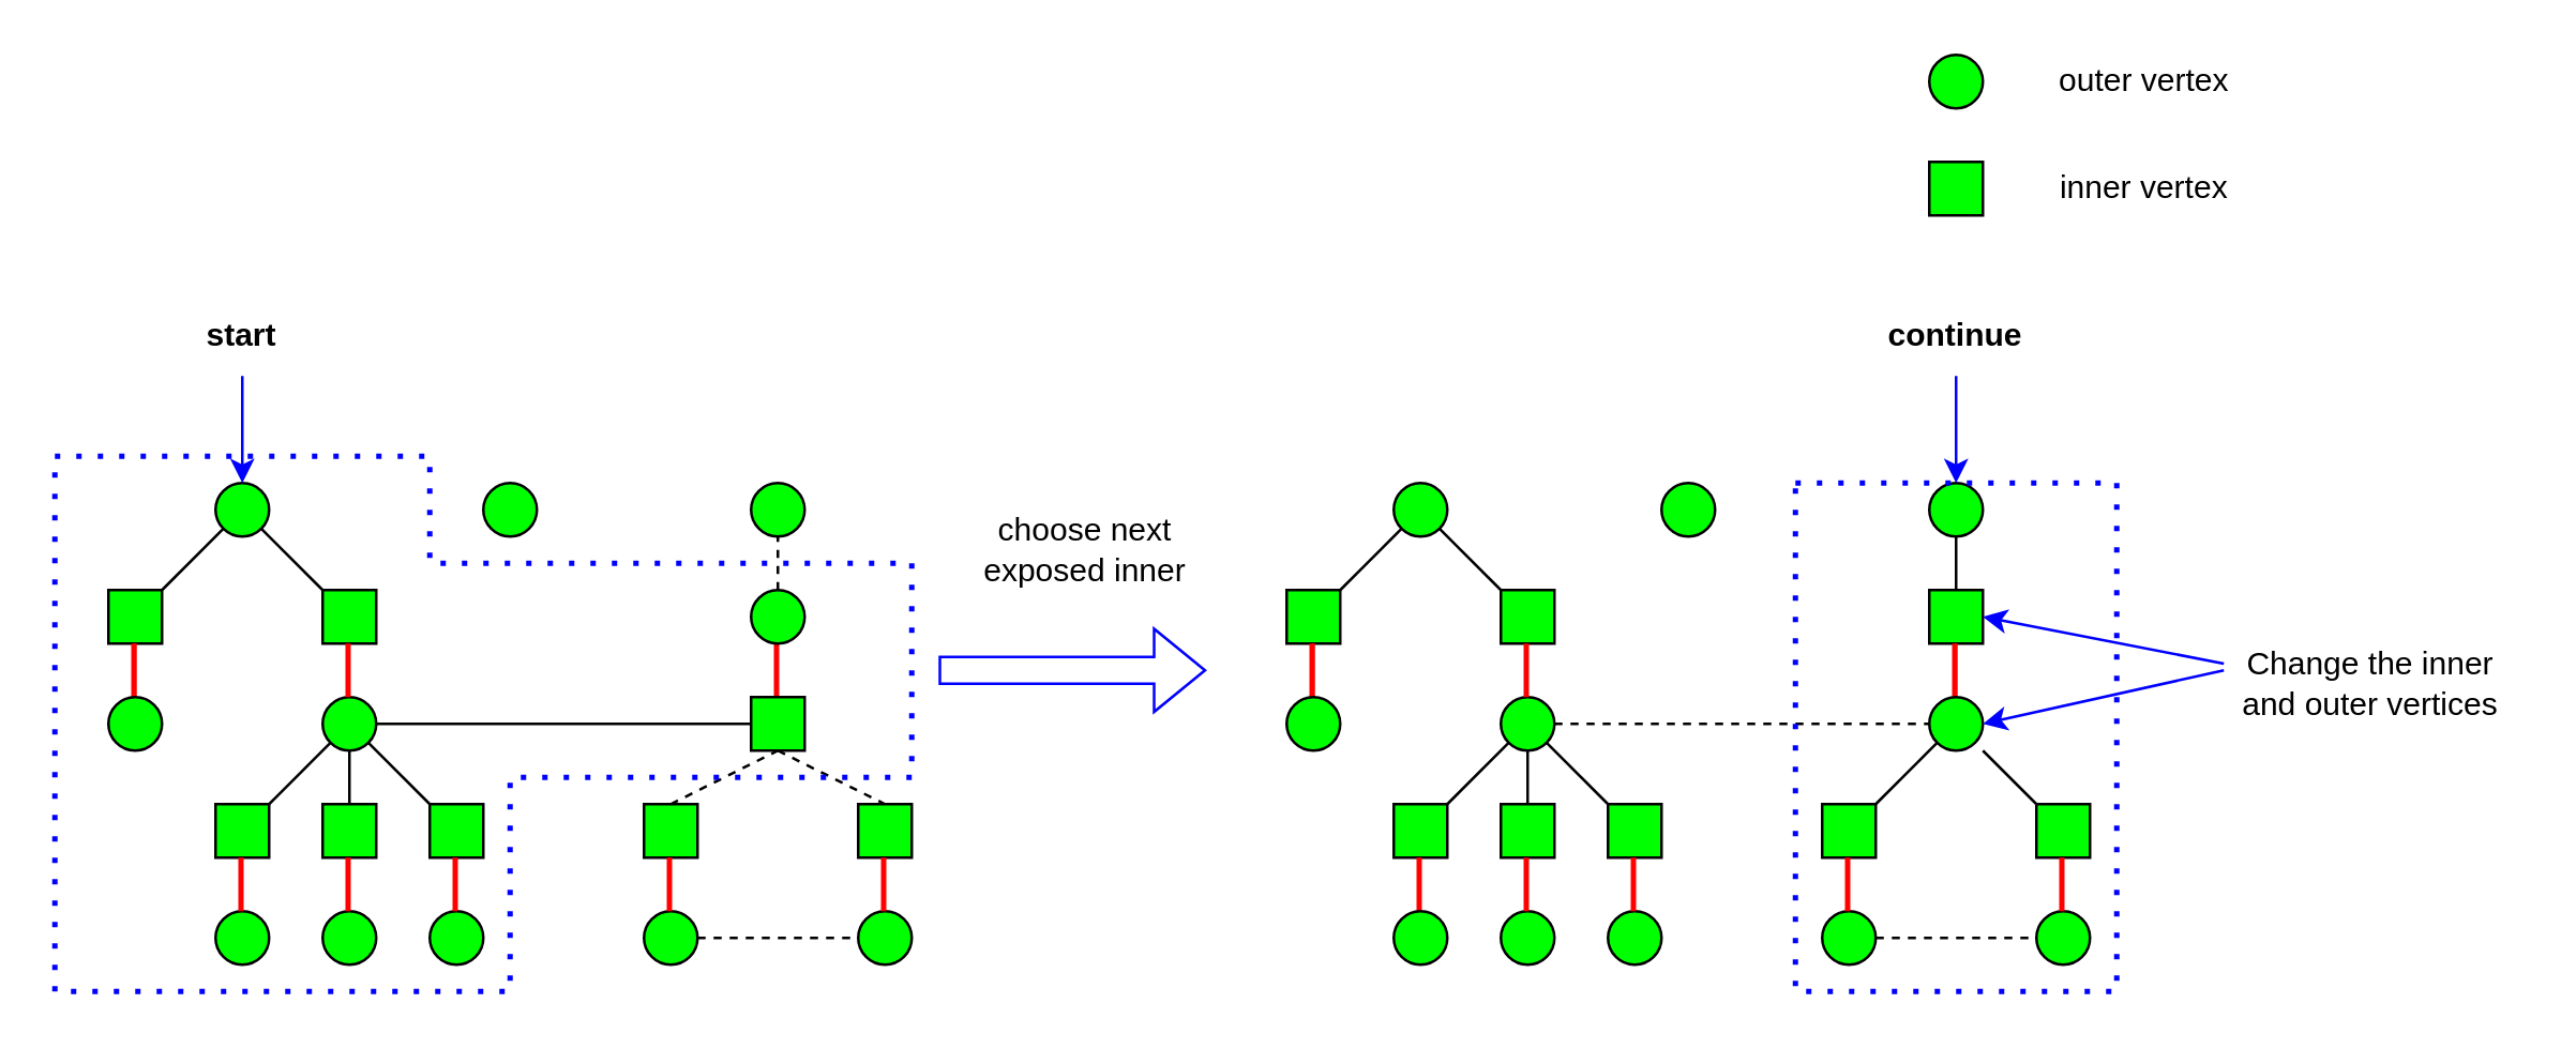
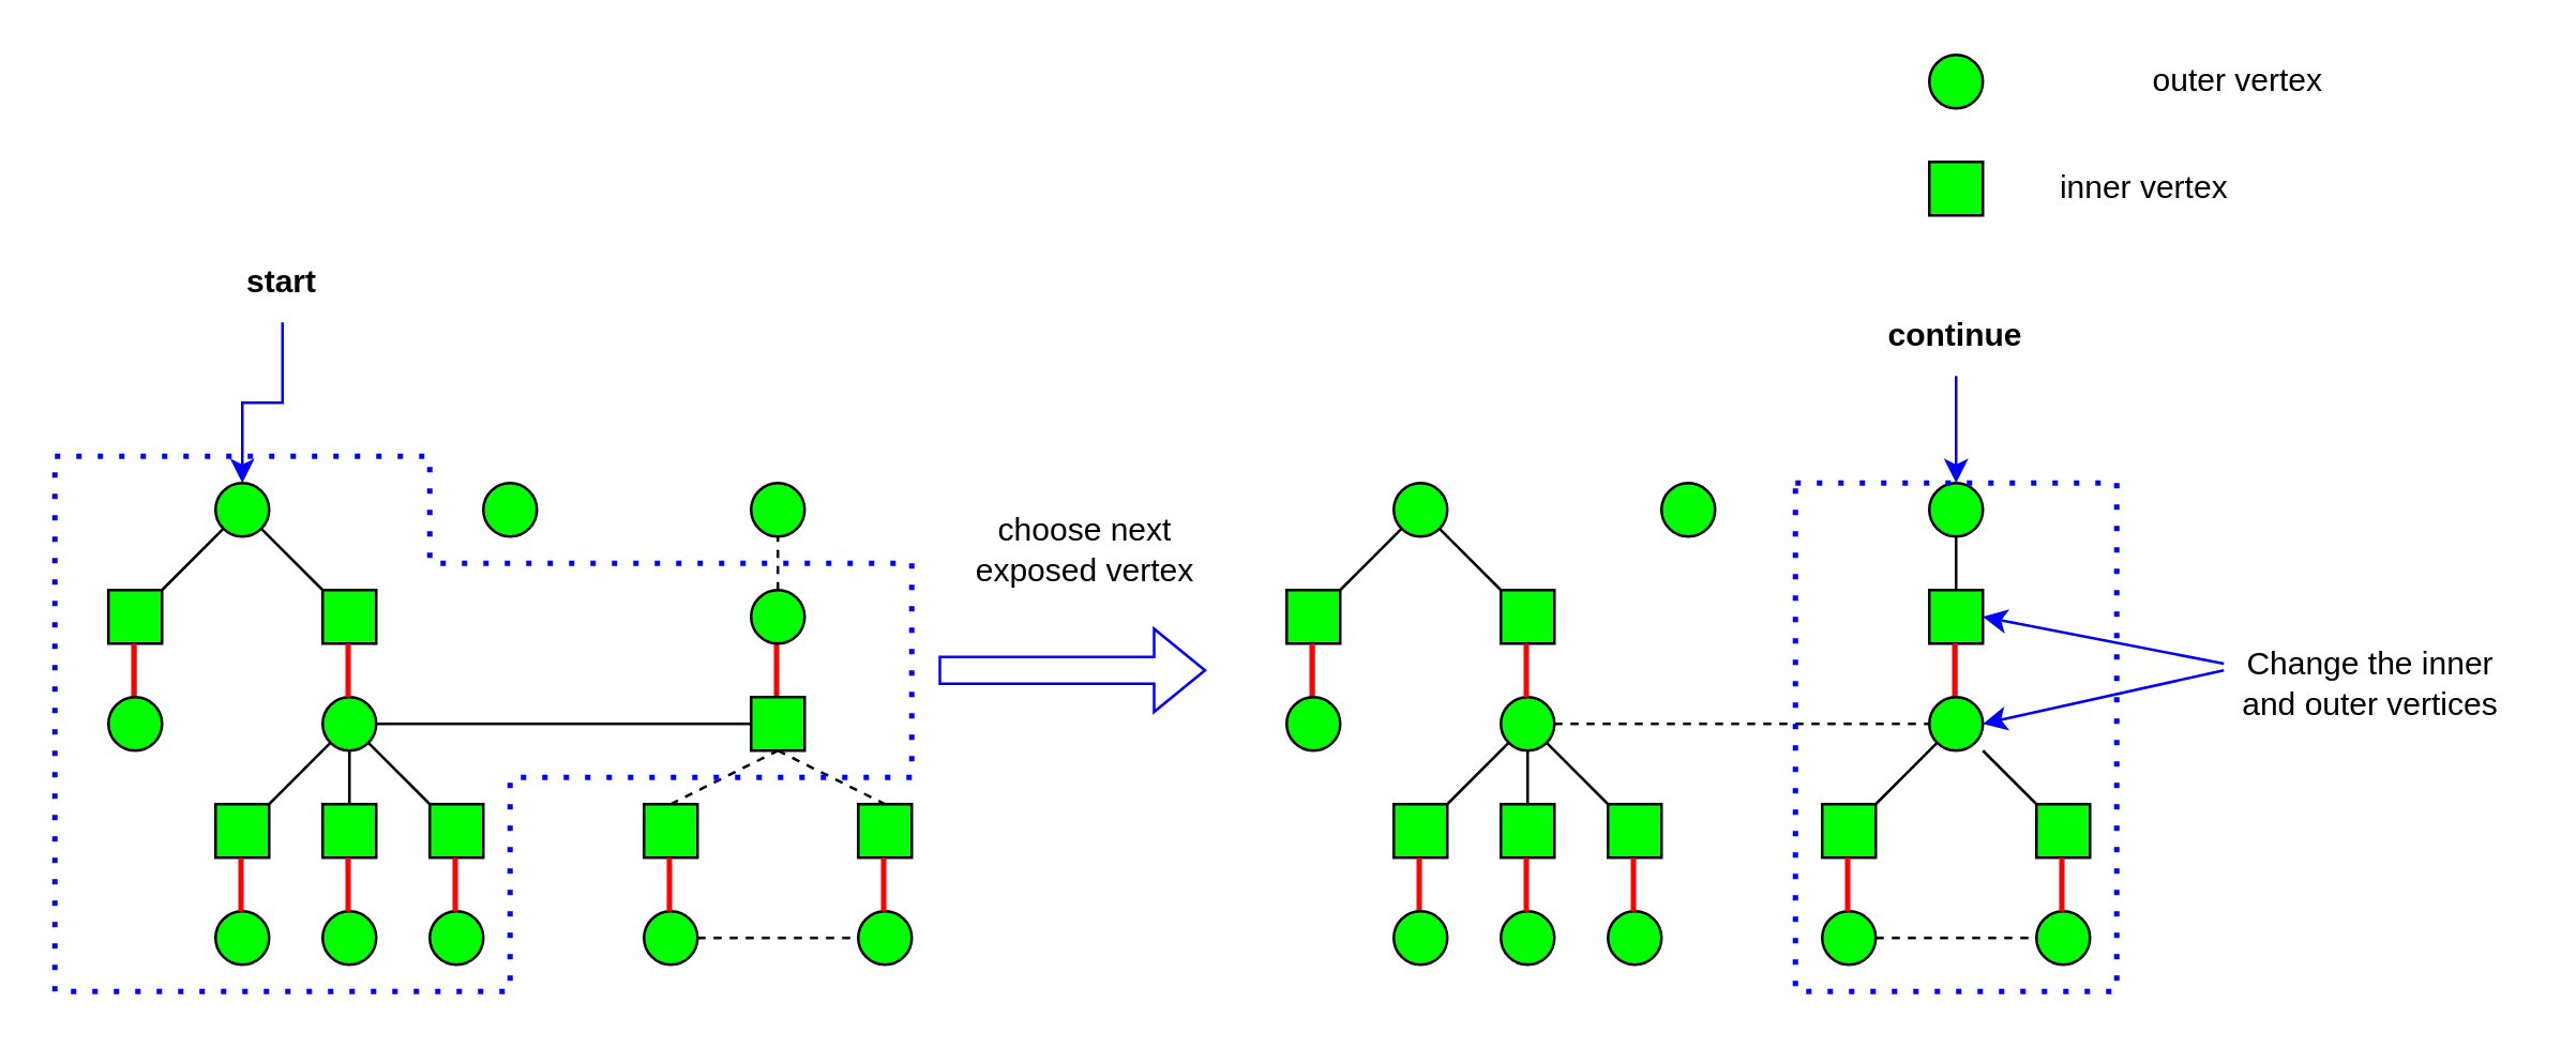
- <mxCell id="35" value="outer vertex" style="text;html=1;align=center;verticalAlign=middle;resizable=0;points=[];autosize=1;strokeColor=none;fillColor=none;" vertex="1" parent="1"><mxGeometry x="760" y="20" width="80" height="20" as="geometry" /></mxCell>
+ <mxCell id="35" value="outer vertex" style="text;html=1;align=center;verticalAlign=middle;resizable=0;points=[];autosize=1;strokeColor=none;fillColor=none;" vertex="1" parent="1"><mxGeometry x="795" y="20" width="80" height="20" as="geometry" /></mxCell>
- <mxCell id="45" value="&lt;b&gt;start&lt;/b&gt;" style="text;html=1;strokeColor=none;fillColor=none;align=center;verticalAlign=middle;whiteSpace=wrap;rounded=0;" vertex="1" parent="1"><mxGeometry x="60" y="110" width="60" height="30" as="geometry" /></mxCell>
+ <mxCell id="45" value="&lt;b&gt;start&lt;/b&gt;" style="text;html=1;strokeColor=none;fillColor=none;align=center;verticalAlign=middle;whiteSpace=wrap;rounded=0;" vertex="1" parent="1"><mxGeometry x="75" y="90" width="60" height="30" as="geometry" /></mxCell>
- <mxCell id="48" value="choose next exposed inner" style="text;html=1;strokeColor=none;fillColor=none;align=center;verticalAlign=middle;whiteSpace=wrap;rounded=0;" vertex="1" parent="1"><mxGeometry x="360" y="190" width="90" height="30" as="geometry" /></mxCell>
+ <mxCell id="48" value="choose next exposed vertex" style="text;html=1;strokeColor=none;fillColor=none;align=center;verticalAlign=middle;whiteSpace=wrap;rounded=0;" vertex="1" parent="1"><mxGeometry x="360" y="190" width="90" height="30" as="geometry" /></mxCell>
